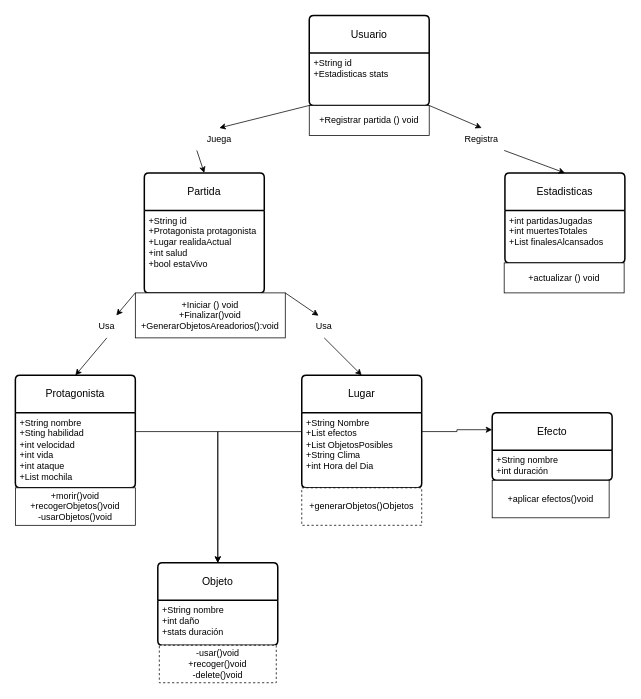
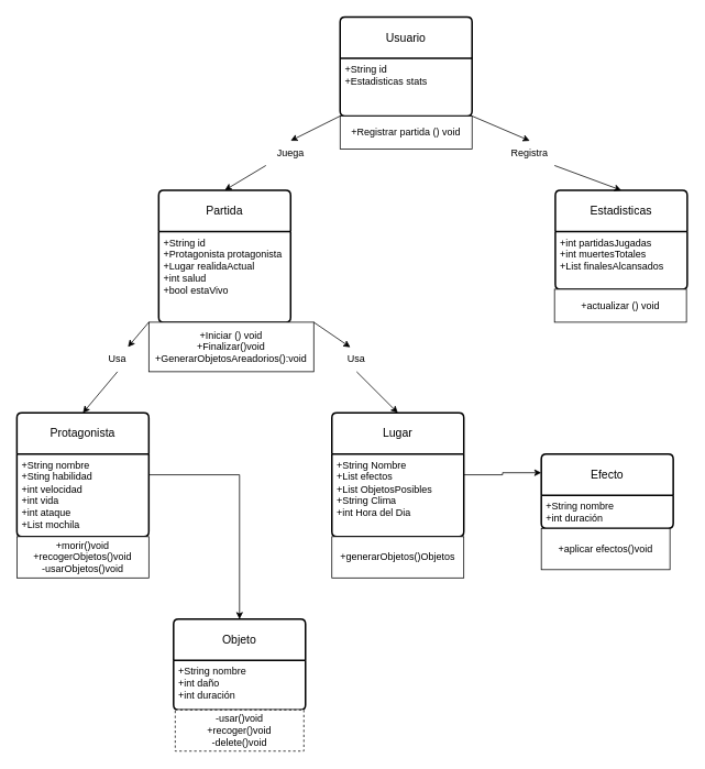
- <mxCell id="16" value="Juega" style="text;html=1;align=center;verticalAlign=middle;whiteSpace=wrap;rounded=0;" vertex="1" parent="1"><mxGeometry x="262" y="170" width="60" height="30" as="geometry" /></mxCell>
+ <mxCell id="16" value="Juega" style="text;html=1;align=center;verticalAlign=middle;whiteSpace=wrap;rounded=0;" vertex="1" parent="1"><mxGeometry x="322" y="170" width="60" height="30" as="geometry" /></mxCell>
- <mxCell id="25" style="edgeStyle=orthogonalEdgeStyle;rounded=0;orthogonalLoop=1;jettySize=auto;html=1;exitX=0;exitY=0.5;exitDx=0;exitDy=0;entryX=0.5;entryY=0;entryDx=0;entryDy=0;" edge="1" parent="1" source="26" target="34"><mxGeometry relative="1" as="geometry" /></mxCell>
- <mxCell id="28" value="&lt;div&gt;+generarObjetos()Objetos&lt;/div&gt;" style="whiteSpace=wrap;html=1;align=center;dashed=1;" vertex="1" parent="1"><mxGeometry x="402" y="650" width="160" height="50" as="geometry" /></mxCell>
+ <mxCell id="28" value="&lt;div&gt;+generarObjetos()Objetos&lt;/div&gt;" style="whiteSpace=wrap;html=1;align=center;" vertex="1" parent="1"><mxGeometry x="402" y="650" width="160" height="50" as="geometry" /></mxCell>
- <mxCell id="35" value="+String nombre&lt;div&gt;+int daño&lt;/div&gt;&lt;div&gt;+stats duración&lt;/div&gt;&lt;div&gt;&lt;br&gt;&lt;/div&gt;" style="align=left;strokeColor=none;fillColor=none;spacingLeft=4;spacingRight=4;fontSize=12;verticalAlign=top;resizable=0;rotatable=0;part=1;html=1;whiteSpace=wrap;" vertex="1" parent="34"><mxGeometry y="50" width="160" height="60" as="geometry" /></mxCell>
+ <mxCell id="35" value="+String nombre&lt;div&gt;+int daño&lt;/div&gt;&lt;div&gt;+int duración&lt;/div&gt;&lt;div&gt;&lt;br&gt;&lt;/div&gt;" style="align=left;strokeColor=none;fillColor=none;spacingLeft=4;spacingRight=4;fontSize=12;verticalAlign=top;resizable=0;rotatable=0;part=1;html=1;whiteSpace=wrap;" vertex="1" parent="34"><mxGeometry y="50" width="160" height="60" as="geometry" /></mxCell>
